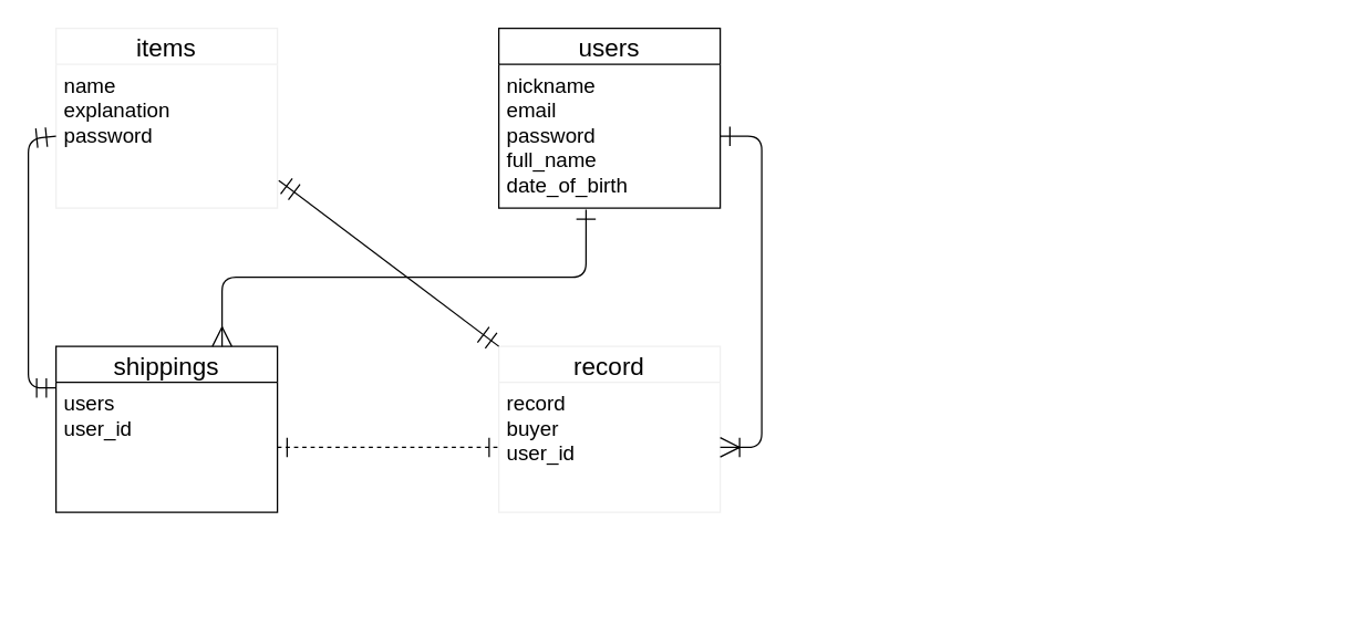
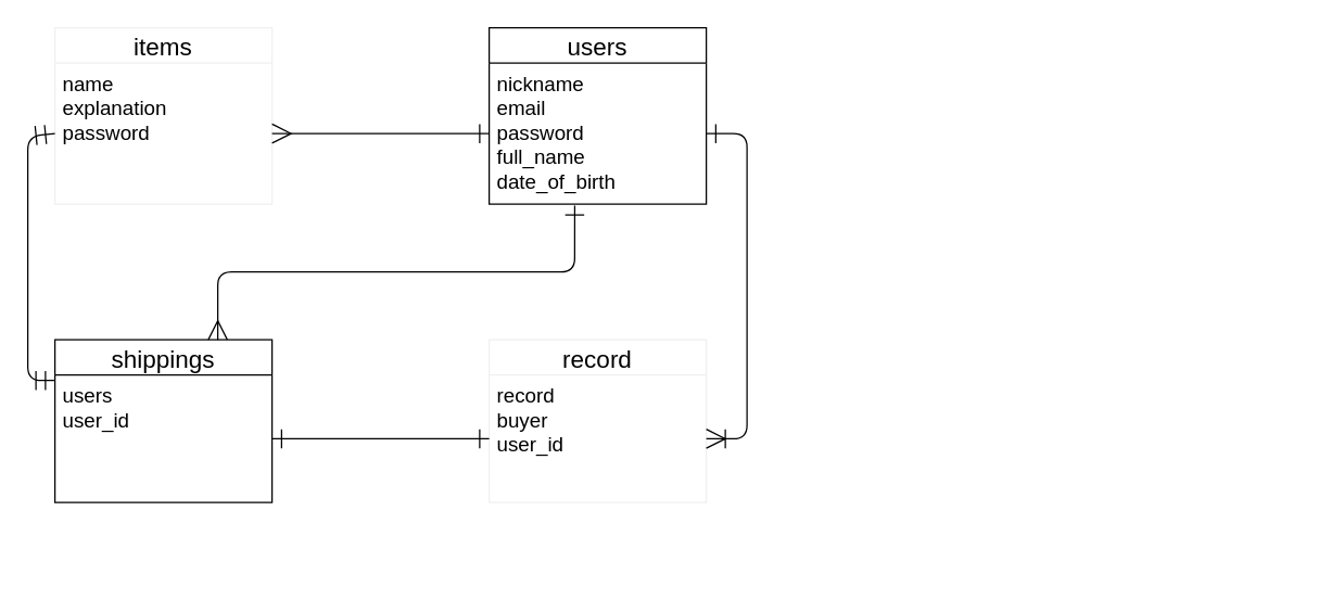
+ <mxCell id="12" value="" style="edgeStyle=entityRelationEdgeStyle;fontSize=12;html=1;endArrow=ERmany;startArrow=ERone;verticalAlign=top;exitX=0;exitY=0.5;exitDx=0;exitDy=0;strokeWidth=1;endSize=12;startSize=12;entryX=1;entryY=0.5;entryDx=0;entryDy=0;endFill=0;startFill=0;" edge="1" parent="1" source="9" target="4"><mxGeometry width="100" height="100" relative="1" as="geometry"><mxPoint x="310" y="100" as="sourcePoint" /><mxPoint x="220" y="80" as="targetPoint" /></mxGeometry></mxCell>
- <mxCell id="14" value="" style="fontSize=12;html=1;endArrow=ERmandOne;startArrow=ERmandOne;strokeWidth=1;entryX=0;entryY=0;entryDx=0;entryDy=0;exitX=1.006;exitY=0.808;exitDx=0;exitDy=0;exitPerimeter=0;endSize=12;startSize=12;" edge="1" parent="1" source="4" target="6"><mxGeometry width="100" height="100" relative="1" as="geometry"><mxPoint x="200" y="240" as="sourcePoint" /><mxPoint x="300" y="140" as="targetPoint" /></mxGeometry></mxCell>
- <mxCell id="15" value="" style="edgeStyle=entityRelationEdgeStyle;fontSize=12;html=1;endArrow=ERone;startArrow=ERone;strokeWidth=1;entryX=0;entryY=0.5;entryDx=0;entryDy=0;exitX=1;exitY=0.5;exitDx=0;exitDy=0;endSize=12;startSize=12;startFill=0;endFill=0;dashed=1;" edge="1" parent="1" source="11" target="7"><mxGeometry width="100" height="100" relative="1" as="geometry"><mxPoint x="240" y="400" as="sourcePoint" /><mxPoint x="340" y="300" as="targetPoint" /></mxGeometry></mxCell>
+ <mxCell id="15" value="" style="edgeStyle=entityRelationEdgeStyle;fontSize=12;html=1;endArrow=ERone;startArrow=ERone;strokeWidth=1;entryX=0;entryY=0.5;entryDx=0;entryDy=0;exitX=1;exitY=0.5;exitDx=0;exitDy=0;endSize=12;startSize=12;startFill=0;endFill=0;" edge="1" parent="1" source="11" target="7"><mxGeometry width="100" height="100" relative="1" as="geometry"><mxPoint x="240" y="400" as="sourcePoint" /><mxPoint x="340" y="300" as="targetPoint" /></mxGeometry></mxCell>
